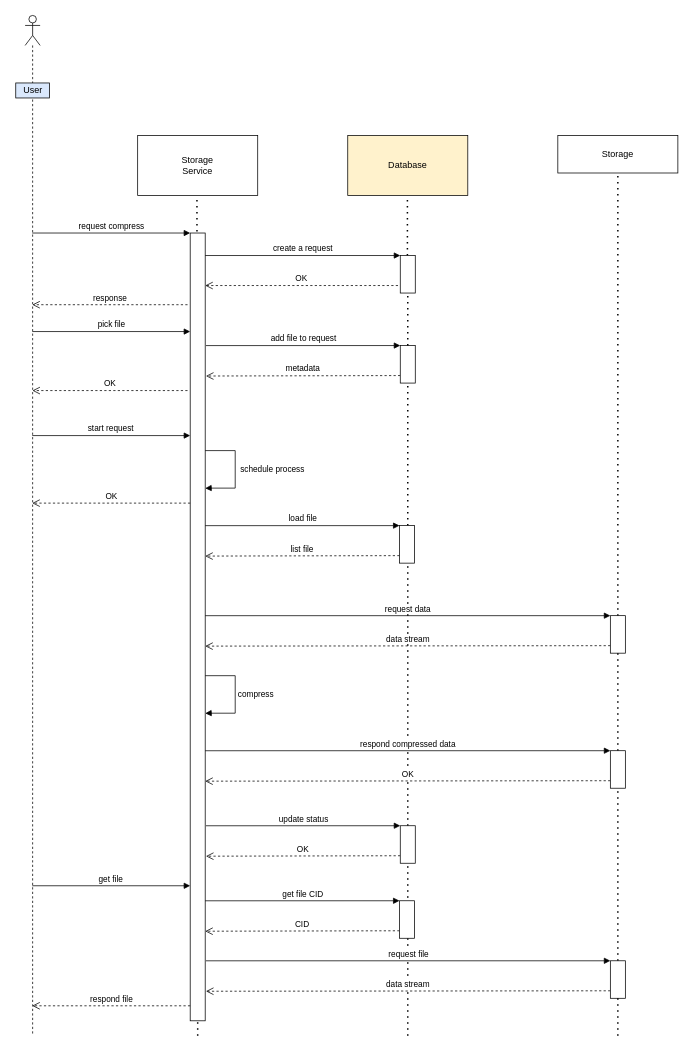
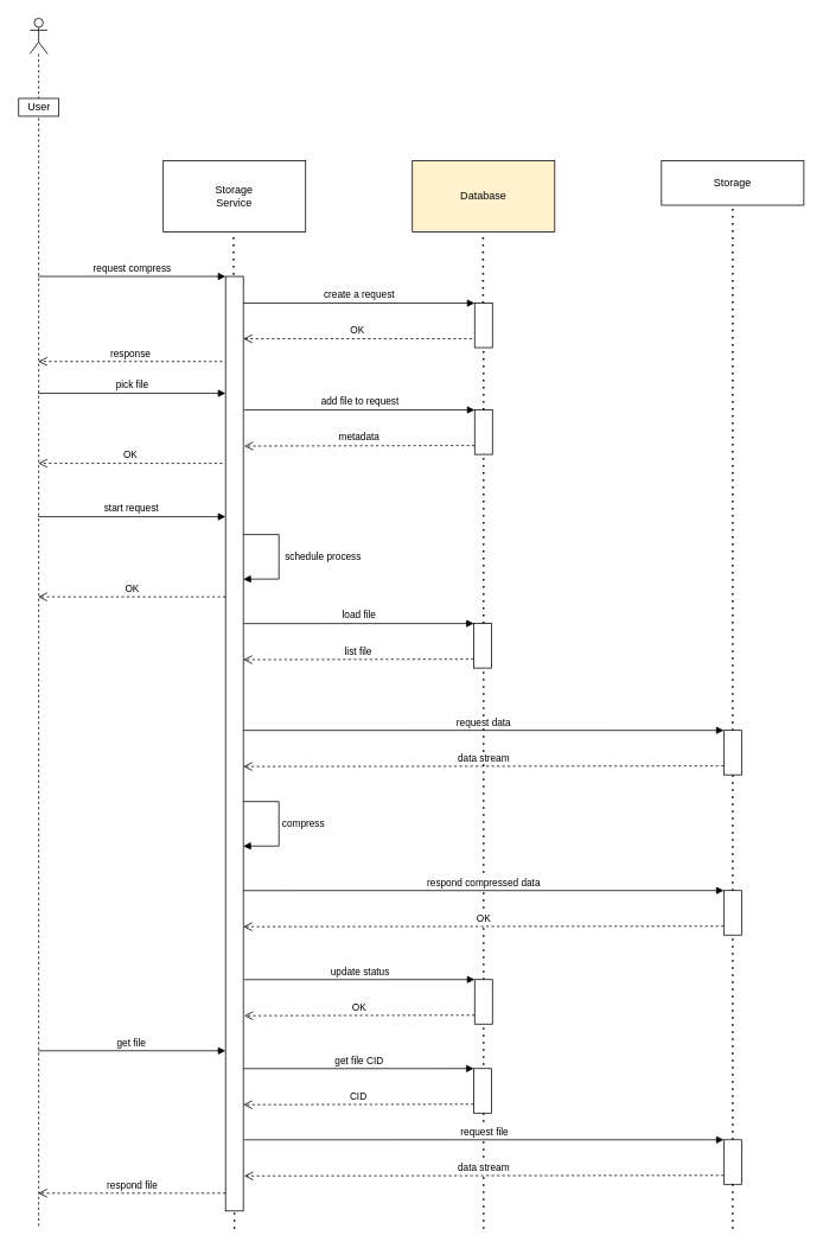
- <mxCell id="7" value="User" style="html=1;fillColor=#dae8fc;" parent="1" vertex="1"><mxGeometry x="20.5" y="110" width="45" height="20" as="geometry" /></mxCell>
+ <mxCell id="7" value="User" style="html=1;" parent="1" vertex="1"><mxGeometry x="20.5" y="110" width="45" height="20" as="geometry" /></mxCell>
